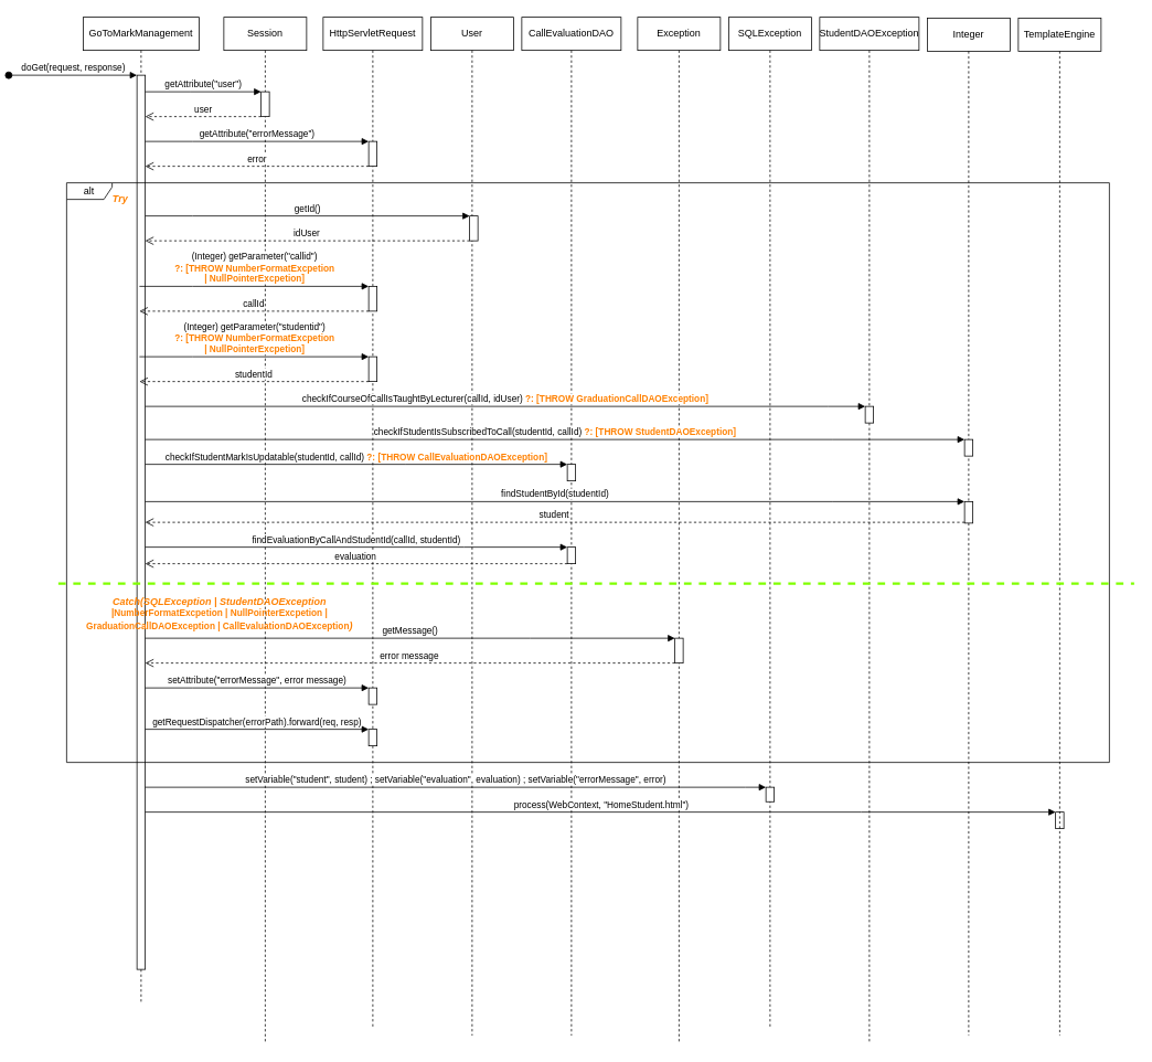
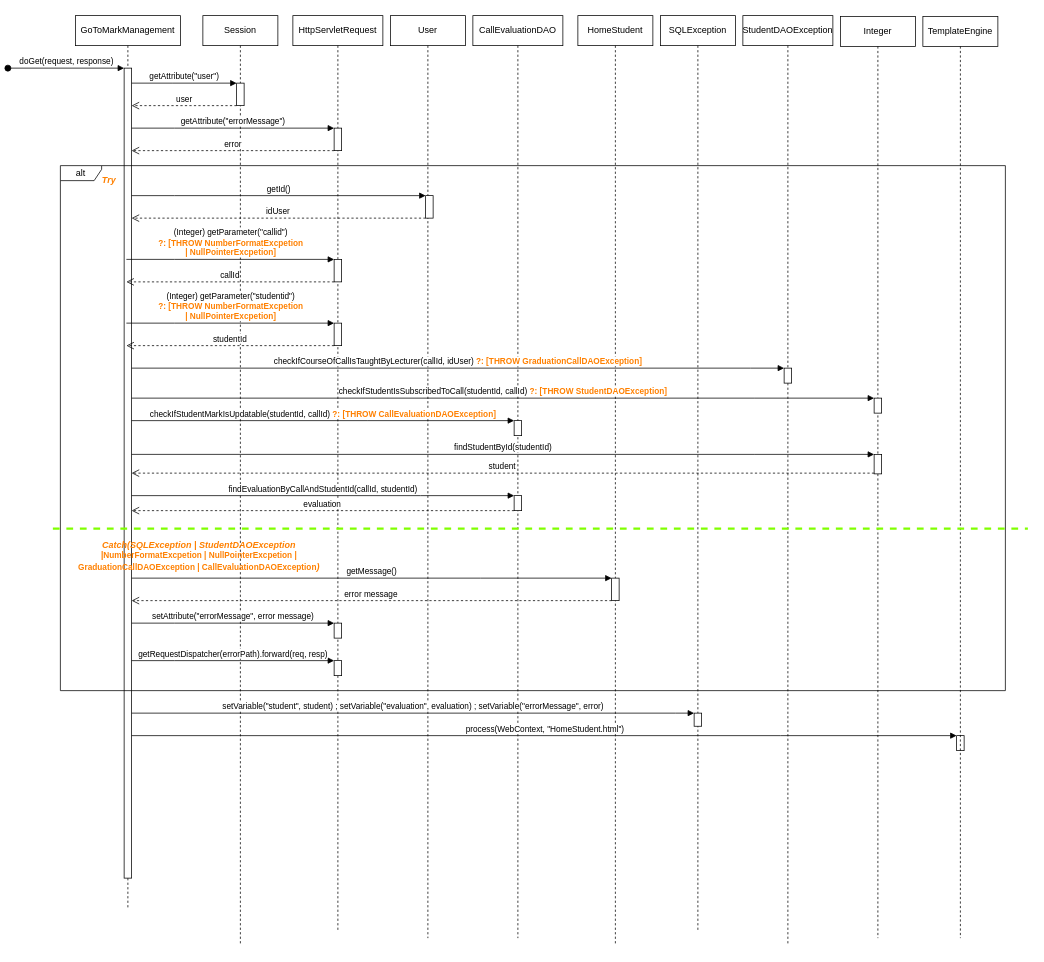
- <mxCell id="30" value="Exception" style="shape=umlLifeline;perimeter=lifelinePerimeter;whiteSpace=wrap;html=1;container=0;dropTarget=0;collapsible=0;recursiveResize=0;outlineConnect=0;portConstraint=eastwest;newEdgeStyle={&quot;edgeStyle&quot;:&quot;elbowEdgeStyle&quot;,&quot;elbow&quot;:&quot;vertical&quot;,&quot;curved&quot;:0,&quot;rounded&quot;:0};" vertex="1" parent="1"><mxGeometry x="720" y="20" width="100" height="1240" as="geometry" /></mxCell>
+ <mxCell id="30" value="HomeStudent" style="shape=umlLifeline;perimeter=lifelinePerimeter;whiteSpace=wrap;html=1;container=0;dropTarget=0;collapsible=0;recursiveResize=0;outlineConnect=0;portConstraint=eastwest;newEdgeStyle={&quot;edgeStyle&quot;:&quot;elbowEdgeStyle&quot;,&quot;elbow&quot;:&quot;vertical&quot;,&quot;curved&quot;:0,&quot;rounded&quot;:0};" vertex="1" parent="1"><mxGeometry x="720" y="20" width="100" height="1240" as="geometry" /></mxCell>
